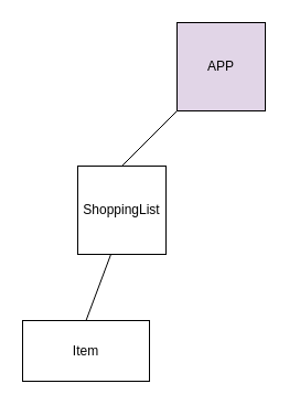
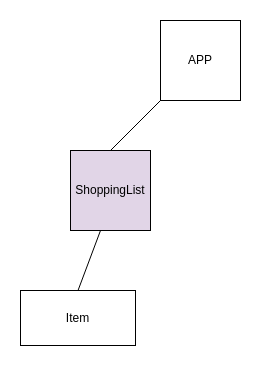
- <mxCell id="2" value="APP" style="whiteSpace=wrap;html=1;aspect=fixed;fillColor=#e1d5e7;" vertex="1" parent="1"><mxGeometry x="160" y="20" width="80" height="80" as="geometry" /></mxCell>
+ <mxCell id="2" value="APP" style="whiteSpace=wrap;html=1;aspect=fixed;" vertex="1" parent="1"><mxGeometry x="160" y="20" width="80" height="80" as="geometry" /></mxCell>
- <mxCell id="4" value="ShoppingList" style="whiteSpace=wrap;html=1;aspect=fixed;" vertex="1" parent="1"><mxGeometry x="70" y="150" width="80" height="80" as="geometry" /></mxCell>
+ <mxCell id="4" value="ShoppingList" style="whiteSpace=wrap;html=1;aspect=fixed;fillColor=#e1d5e7;" vertex="1" parent="1"><mxGeometry x="70" y="150" width="80" height="80" as="geometry" /></mxCell>
